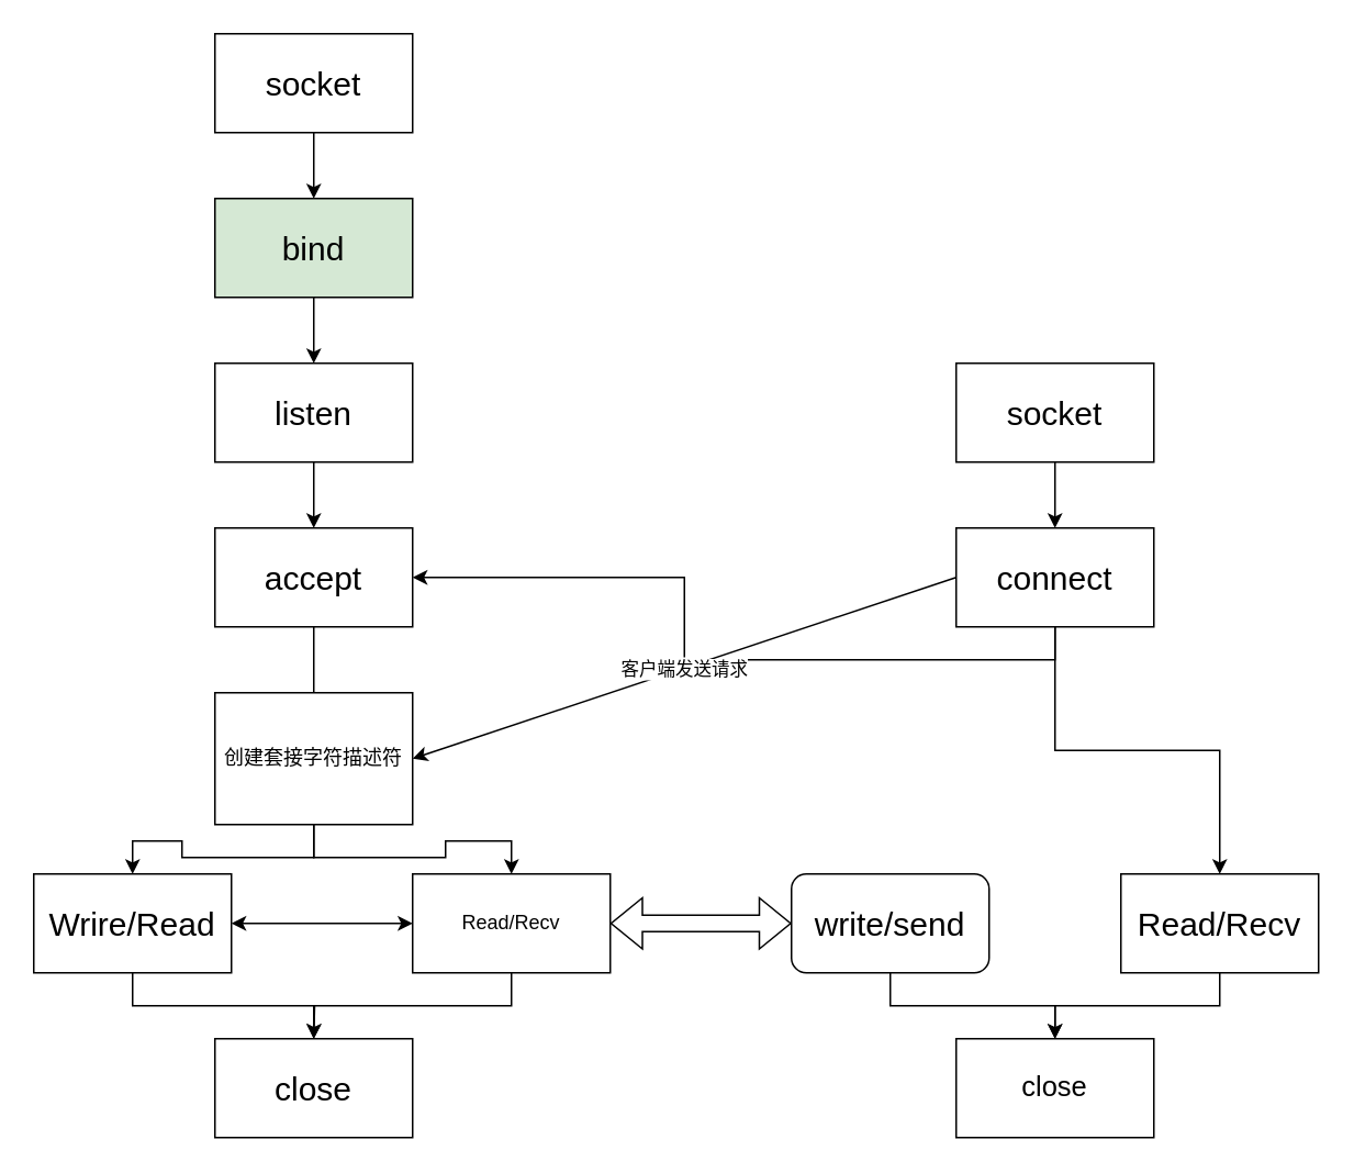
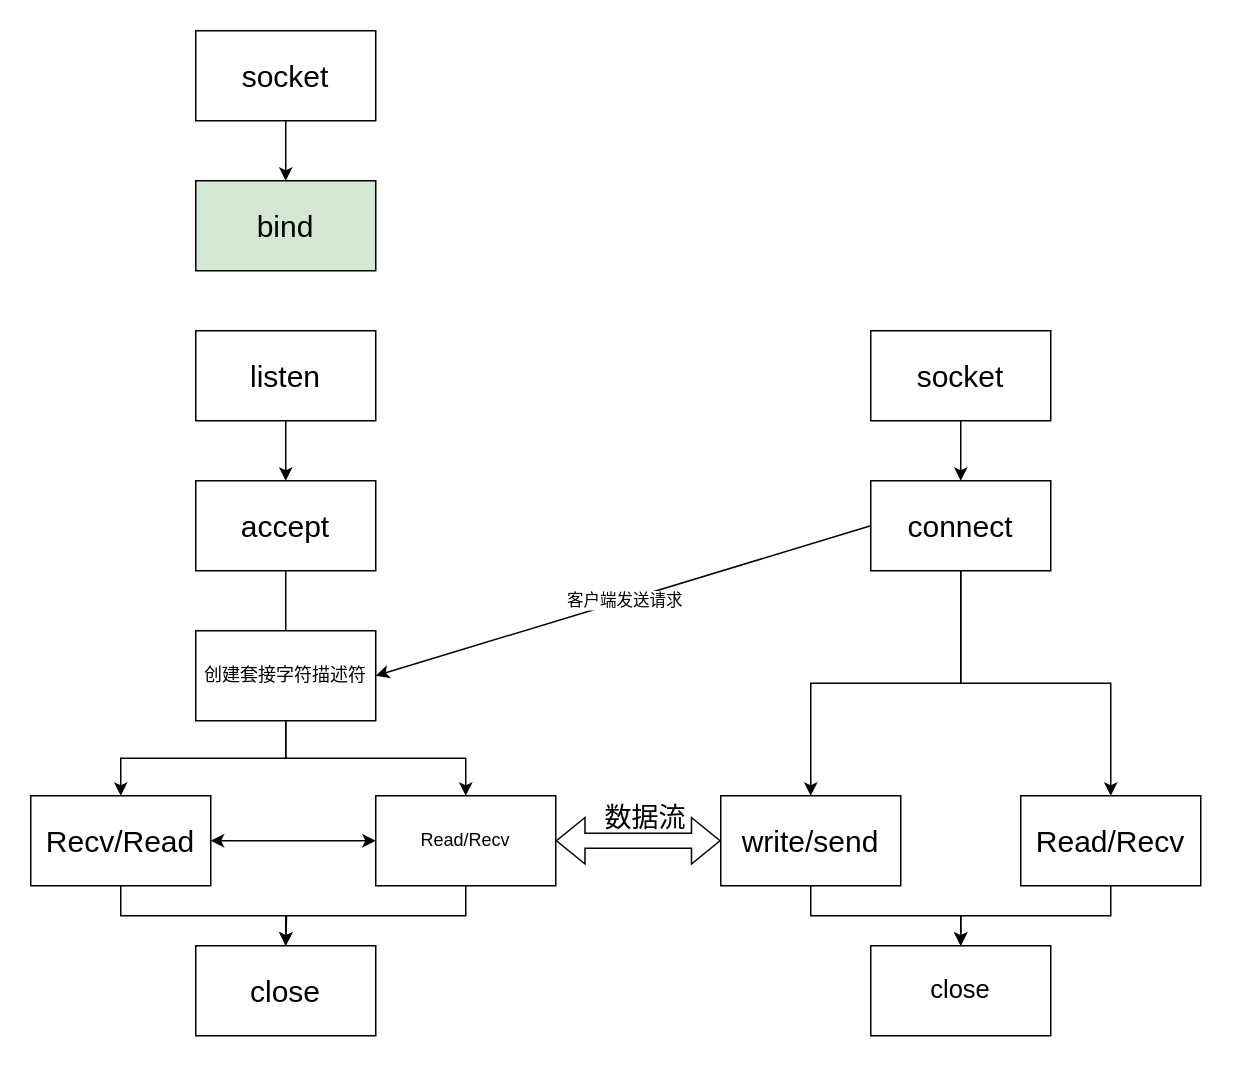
- <mxCell id="4" style="edgeStyle=orthogonalEdgeStyle;rounded=0;orthogonalLoop=1;jettySize=auto;html=1;exitX=0.5;exitY=1;exitDx=0;exitDy=0;entryX=0.5;entryY=0;entryDx=0;entryDy=0;" edge="1" parent="1" source="5" target="7"><mxGeometry relative="1" as="geometry" /></mxCell>
- <mxCell id="15" style="edgeStyle=orthogonalEdgeStyle;rounded=0;orthogonalLoop=1;jettySize=auto;html=1;exitX=0.5;exitY=1;exitDx=0;exitDy=0;" edge="1" parent="1" source="17" target="9"><mxGeometry relative="1" as="geometry" /></mxCell>
+ <mxCell id="15" style="edgeStyle=orthogonalEdgeStyle;rounded=0;orthogonalLoop=1;jettySize=auto;html=1;exitX=0.5;exitY=1;exitDx=0;exitDy=0;entryX=0.5;entryY=0;entryDx=0;entryDy=0;" edge="1" parent="1" source="17" target="24"><mxGeometry relative="1" as="geometry" /></mxCell>
- <mxCell id="12" value="创建套接字符描述符" style="rounded=0;whiteSpace=wrap;html=1;" vertex="1" parent="1"><mxGeometry x="130" y="420" width="120" height="80" as="geometry" /></mxCell>
+ <mxCell id="12" value="创建套接字符描述符" style="rounded=0;whiteSpace=wrap;html=1;" vertex="1" parent="1"><mxGeometry x="130" y="420" width="120" height="60" as="geometry" /></mxCell>
+ <mxCell id="32" value="&lt;font style=&quot;font-size: 18px;&quot;&gt;数据流&lt;/font&gt;" style="text;html=1;align=center;verticalAlign=middle;whiteSpace=wrap;rounded=0;" vertex="1" parent="1"><mxGeometry x="400" y="530" width="60" height="30" as="geometry" /></mxCell>
- <mxCell id="19" value="&lt;font style=&quot;font-size: 20px;&quot;&gt;Wrire/Read&lt;/font&gt;" style="rounded=0;whiteSpace=wrap;html=1;" vertex="1" parent="1"><mxGeometry x="20" y="530" width="120" height="60" as="geometry" /></mxCell>
+ <mxCell id="19" value="&lt;font style=&quot;font-size: 20px;&quot;&gt;Recv/Read&lt;/font&gt;" style="rounded=0;whiteSpace=wrap;html=1;" vertex="1" parent="1"><mxGeometry x="20" y="530" width="120" height="60" as="geometry" /></mxCell>
- <mxCell id="24" value="&lt;font style=&quot;font-size: 20px;&quot;&gt;write/send&lt;/font&gt;" style="whiteSpace=wrap;html=1;rounded=1;" vertex="1" parent="1"><mxGeometry x="480" y="530" width="120" height="60" as="geometry" /></mxCell>
+ <mxCell id="24" value="&lt;font style=&quot;font-size: 20px;&quot;&gt;write/send&lt;/font&gt;" style="rounded=0;whiteSpace=wrap;html=1;" vertex="1" parent="1"><mxGeometry x="480" y="530" width="120" height="60" as="geometry" /></mxCell>
